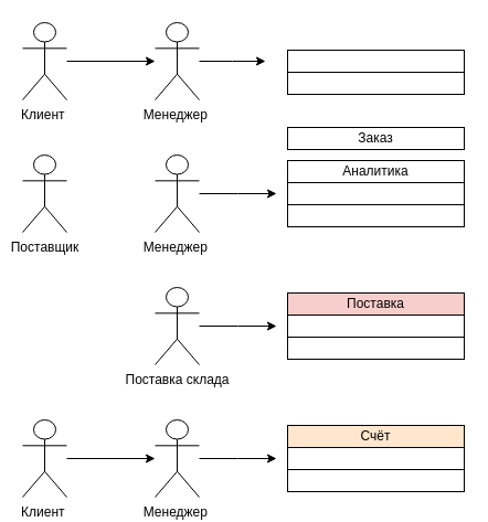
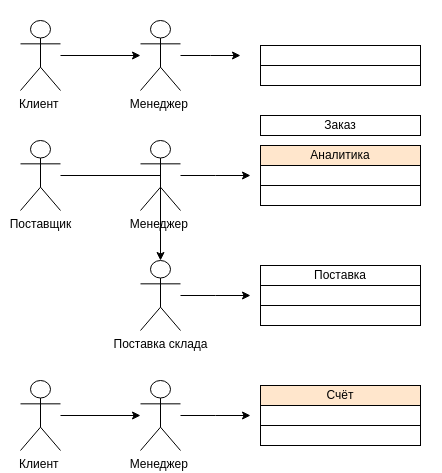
- <mxCell id="19" value="Аналитика" style="rounded=0;whiteSpace=wrap;html=1;" parent="1" vertex="1"><mxGeometry x="260" y="145" width="160" height="20" as="geometry" /></mxCell>
+ <mxCell id="19" value="Аналитика" style="rounded=0;whiteSpace=wrap;html=1;fillColor=#ffe6cc;" parent="1" vertex="1"><mxGeometry x="260" y="145" width="160" height="20" as="geometry" /></mxCell>
+ <mxCell id="10" style="edgeStyle=orthogonalEdgeStyle;rounded=0;orthogonalLoop=1;jettySize=auto;html=1;" parent="1" source="11" target="5" edge="1"><mxGeometry relative="1" as="geometry" /></mxCell>
- <mxCell id="22" value="Поставка" style="rounded=0;whiteSpace=wrap;html=1;fillColor=#f8cecc;" parent="1" vertex="1"><mxGeometry x="260" y="265" width="160" height="20" as="geometry" /></mxCell>
+ <mxCell id="22" value="Поставка" style="rounded=0;whiteSpace=wrap;html=1;" parent="1" vertex="1"><mxGeometry x="260" y="265" width="160" height="20" as="geometry" /></mxCell>
